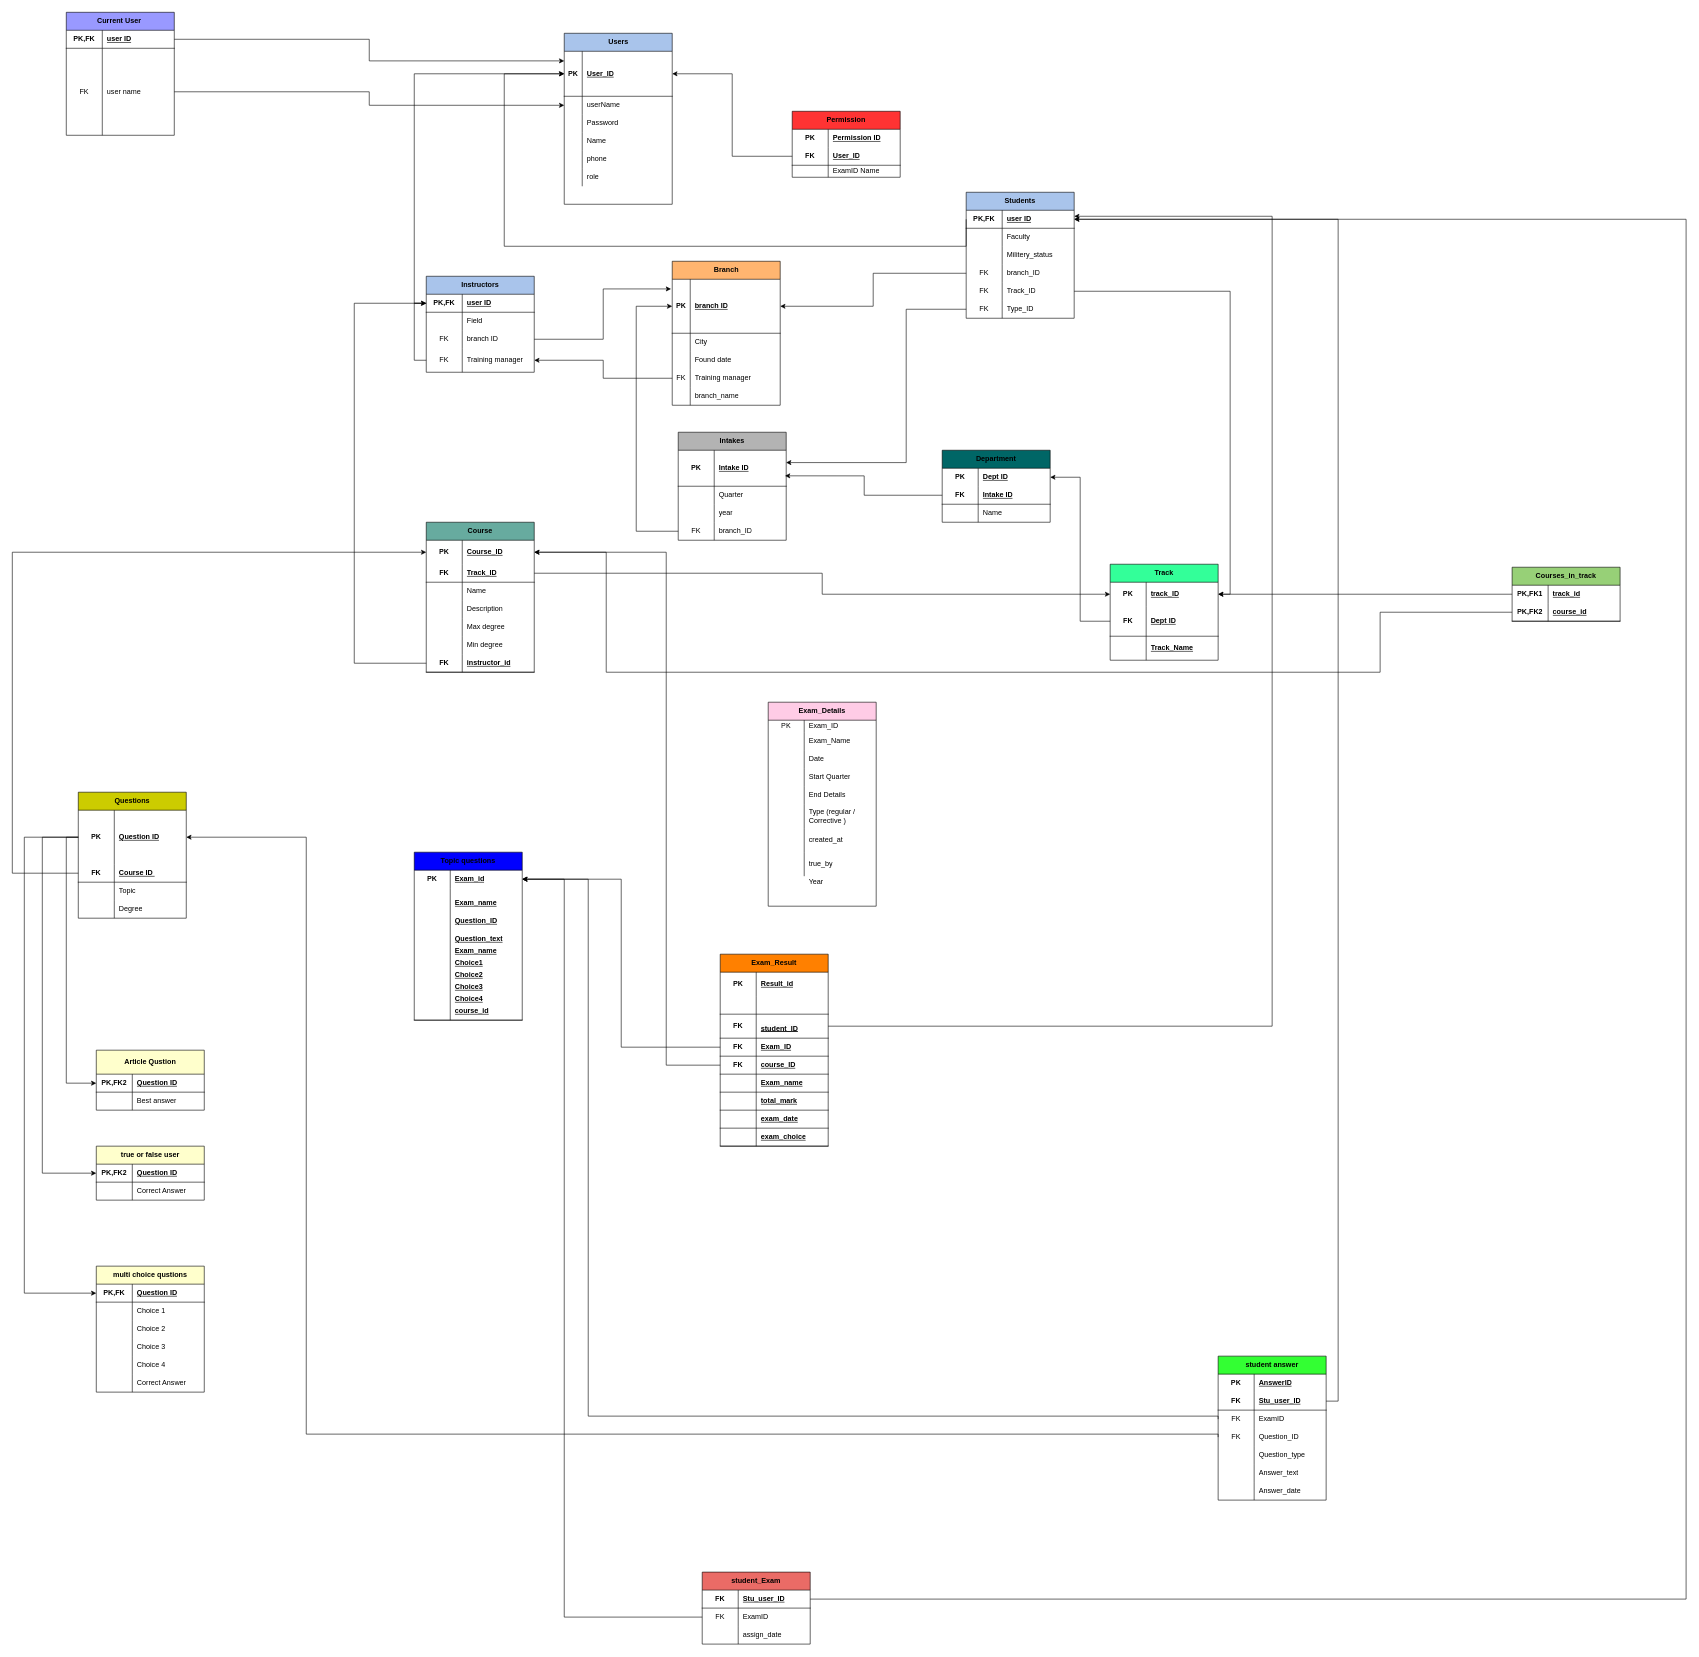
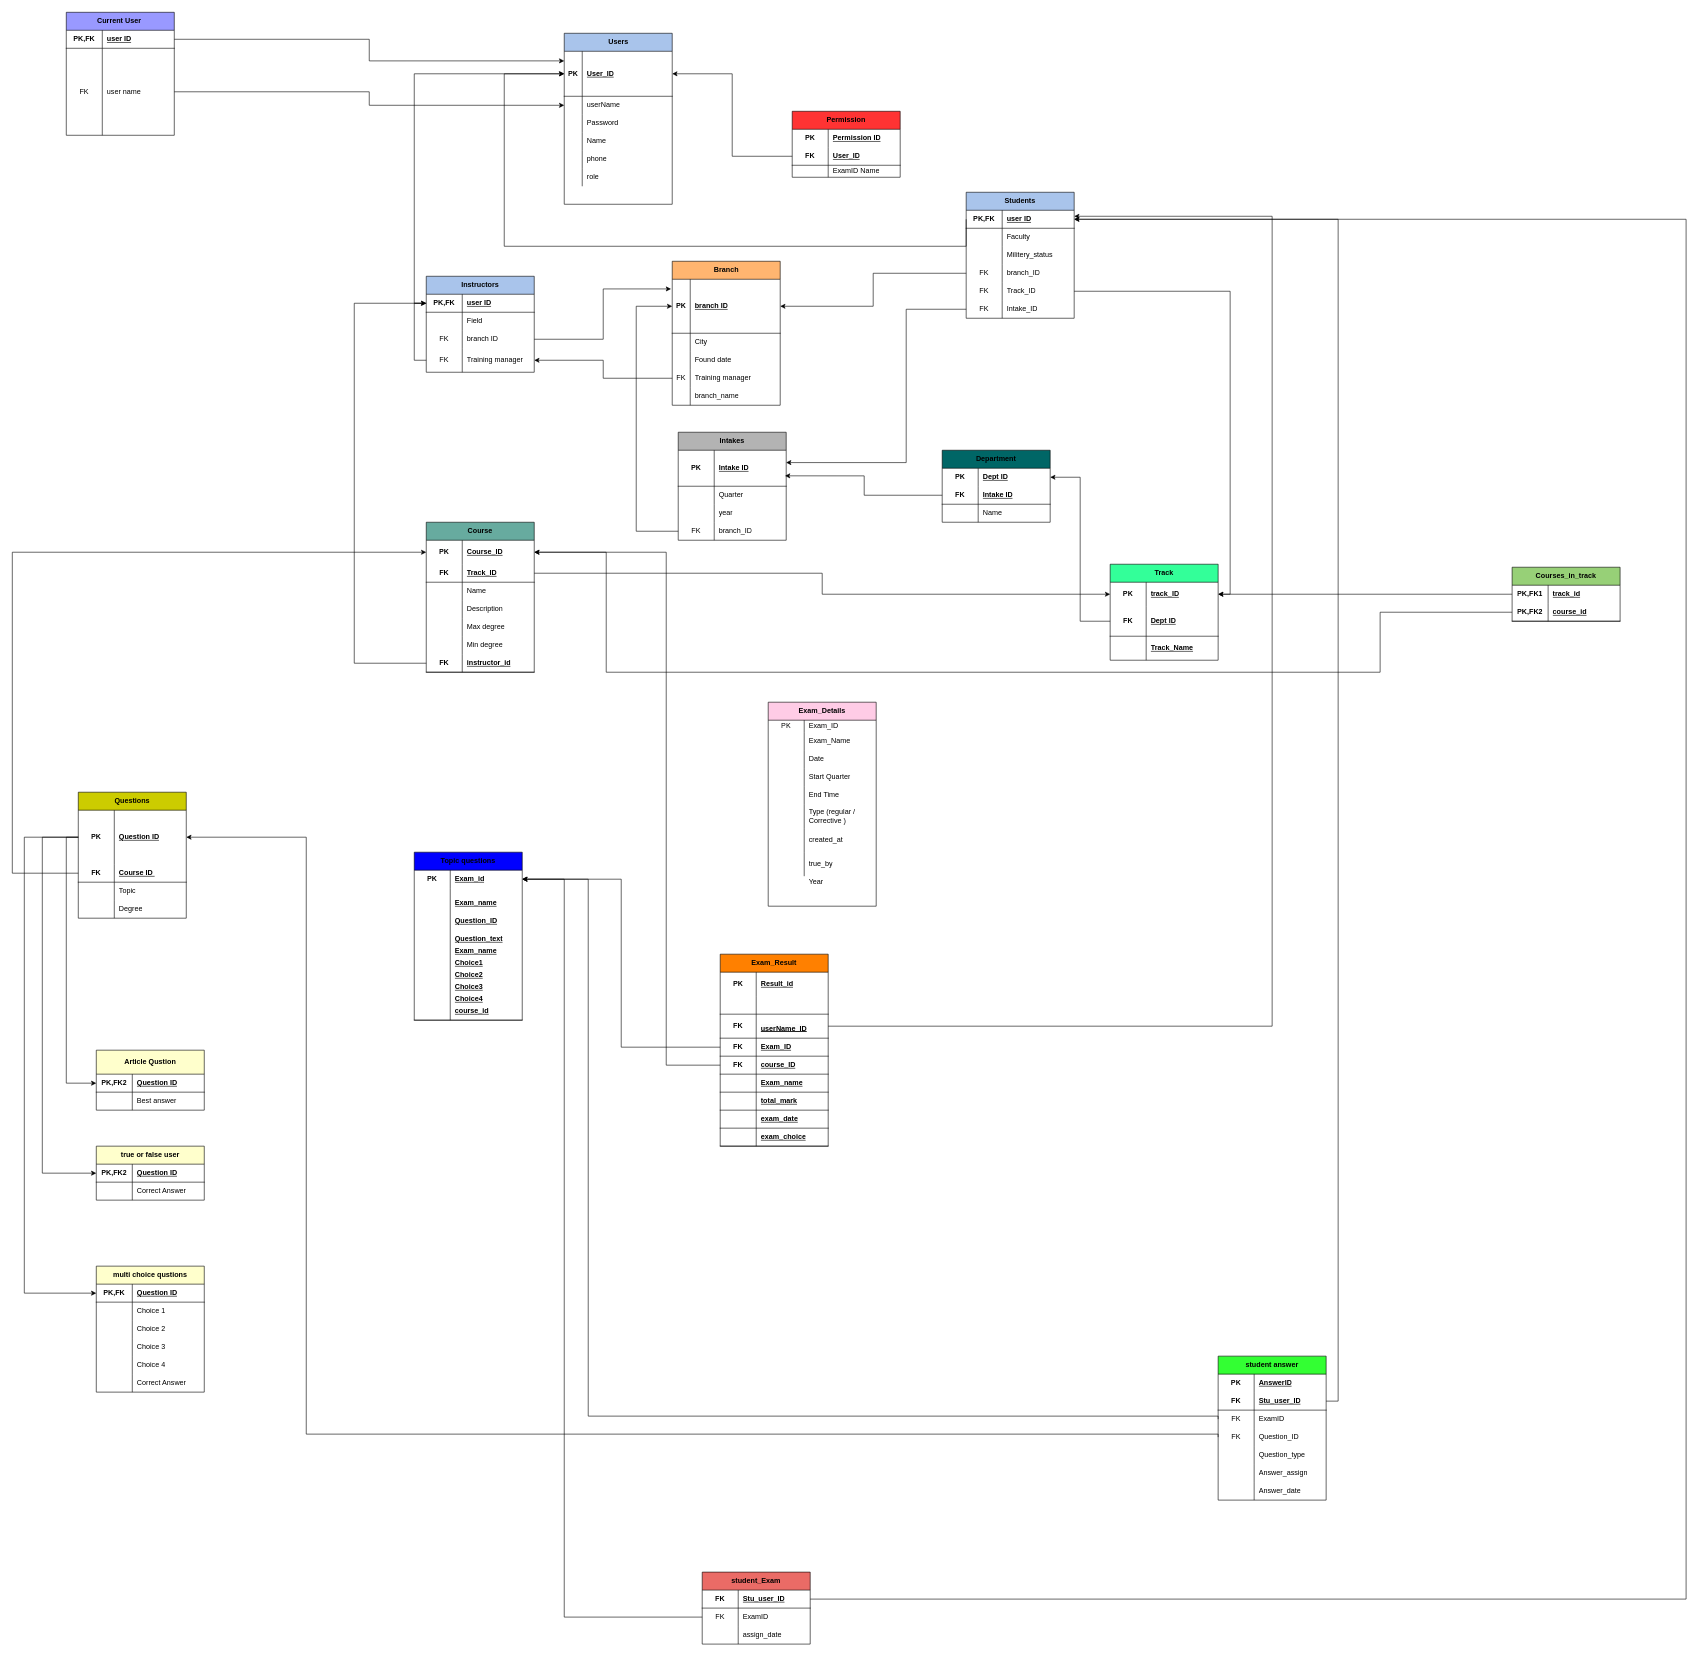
- <mxCell id="49" value="Type_ID" style="shape=partialRectangle;connectable=0;fillColor=none;top=0;left=0;bottom=0;right=0;align=left;spacingLeft=6;overflow=hidden;html=1;whiteSpace=wrap;" vertex="1" parent="47"><mxGeometry x="60" width="120" height="30" as="geometry"><mxRectangle width="120" height="30" as="alternateBounds" /></mxGeometry></mxCell>
+ <mxCell id="49" value="Intake_ID" style="shape=partialRectangle;connectable=0;fillColor=none;top=0;left=0;bottom=0;right=0;align=left;spacingLeft=6;overflow=hidden;html=1;whiteSpace=wrap;" vertex="1" parent="47"><mxGeometry x="60" width="120" height="30" as="geometry"><mxRectangle width="120" height="30" as="alternateBounds" /></mxGeometry></mxCell>
- <mxCell id="271" value="End Details" style="shape=partialRectangle;connectable=0;fillColor=none;top=0;left=0;bottom=0;right=0;align=left;spacingLeft=6;overflow=hidden;html=1;whiteSpace=wrap;" vertex="1" parent="269"><mxGeometry x="60" width="120" height="30" as="geometry"><mxRectangle width="120" height="30" as="alternateBounds" /></mxGeometry></mxCell>
+ <mxCell id="271" value="End Time" style="shape=partialRectangle;connectable=0;fillColor=none;top=0;left=0;bottom=0;right=0;align=left;spacingLeft=6;overflow=hidden;html=1;whiteSpace=wrap;" vertex="1" parent="269"><mxGeometry x="60" width="120" height="30" as="geometry"><mxRectangle width="120" height="30" as="alternateBounds" /></mxGeometry></mxCell>
- <mxCell id="291" value="&#10;&lt;span style=&quot;color: rgb(0, 0, 0); font-family: Helvetica; font-size: 12px; font-style: normal; font-variant-ligatures: normal; font-variant-caps: normal; font-weight: 700; letter-spacing: normal; orphans: 2; text-align: left; text-indent: 0px; text-transform: none; widows: 2; word-spacing: 0px; -webkit-text-stroke-width: 0px; white-space: normal; background-color: rgb(251, 251, 251); text-decoration: underline; display: inline !important; float: none;&quot;&gt;student_ID&lt;/span&gt;&#10;&#10;" style="shape=partialRectangle;connectable=0;fillColor=none;top=0;left=0;bottom=0;right=0;align=left;spacingLeft=6;fontStyle=5;overflow=hidden;html=1;whiteSpace=wrap;" vertex="1" parent="289"><mxGeometry x="60" width="120" height="40" as="geometry"><mxRectangle width="120" height="40" as="alternateBounds" /></mxGeometry></mxCell>
+ <mxCell id="291" value="&#10;&lt;span style=&quot;color: rgb(0, 0, 0); font-family: Helvetica; font-size: 12px; font-style: normal; font-variant-ligatures: normal; font-variant-caps: normal; font-weight: 700; letter-spacing: normal; orphans: 2; text-align: left; text-indent: 0px; text-transform: none; widows: 2; word-spacing: 0px; -webkit-text-stroke-width: 0px; white-space: normal; background-color: rgb(251, 251, 251); text-decoration: underline; display: inline !important; float: none;&quot;&gt;userName_ID&lt;/span&gt;&#10;&#10;" style="shape=partialRectangle;connectable=0;fillColor=none;top=0;left=0;bottom=0;right=0;align=left;spacingLeft=6;fontStyle=5;overflow=hidden;html=1;whiteSpace=wrap;" vertex="1" parent="289"><mxGeometry x="60" width="120" height="40" as="geometry"><mxRectangle width="120" height="40" as="alternateBounds" /></mxGeometry></mxCell>
- <mxCell id="170" value="Answer_text" style="shape=partialRectangle;connectable=0;fillColor=none;top=0;left=0;bottom=0;right=0;align=left;spacingLeft=6;overflow=hidden;html=1;whiteSpace=wrap;" vertex="1" parent="168"><mxGeometry x="60" width="120" height="30" as="geometry"><mxRectangle width="120" height="30" as="alternateBounds" /></mxGeometry></mxCell>
+ <mxCell id="170" value="Answer_assign" style="shape=partialRectangle;connectable=0;fillColor=none;top=0;left=0;bottom=0;right=0;align=left;spacingLeft=6;overflow=hidden;html=1;whiteSpace=wrap;" vertex="1" parent="168"><mxGeometry x="60" width="120" height="30" as="geometry"><mxRectangle width="120" height="30" as="alternateBounds" /></mxGeometry></mxCell>
